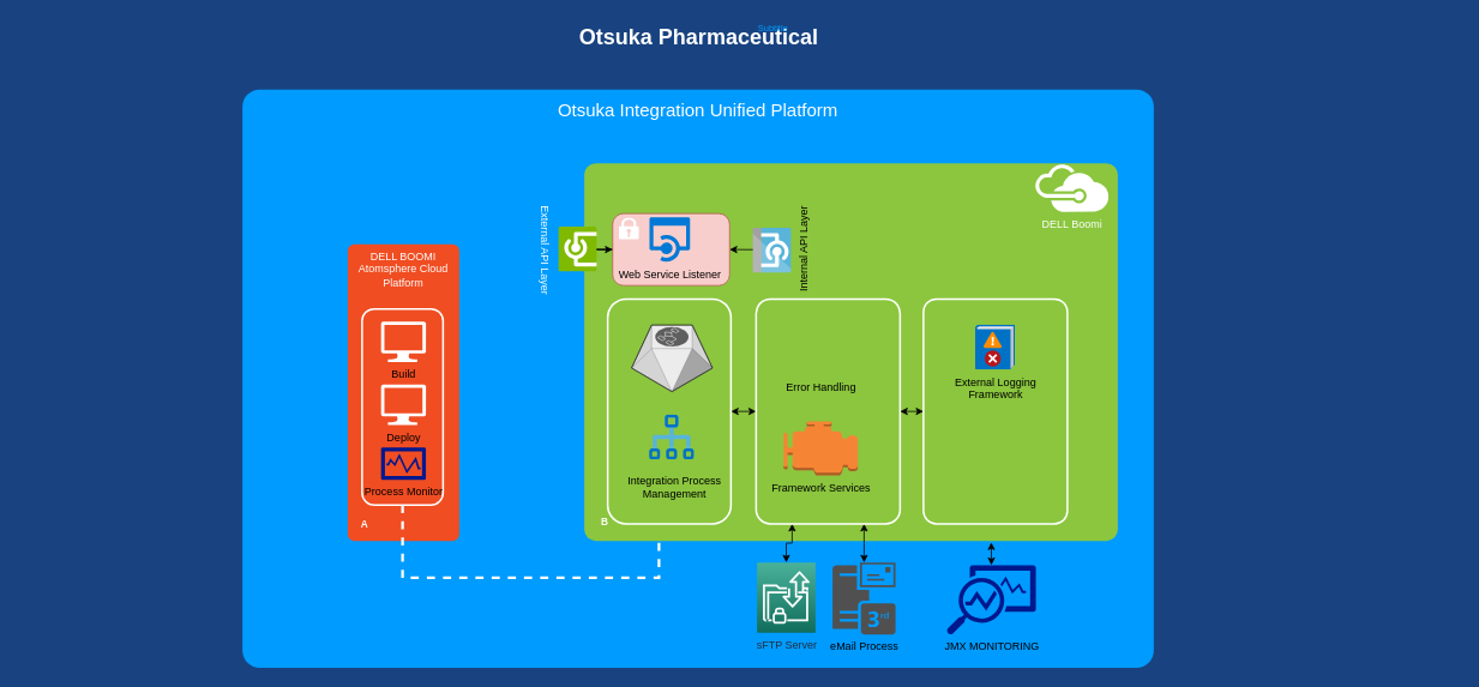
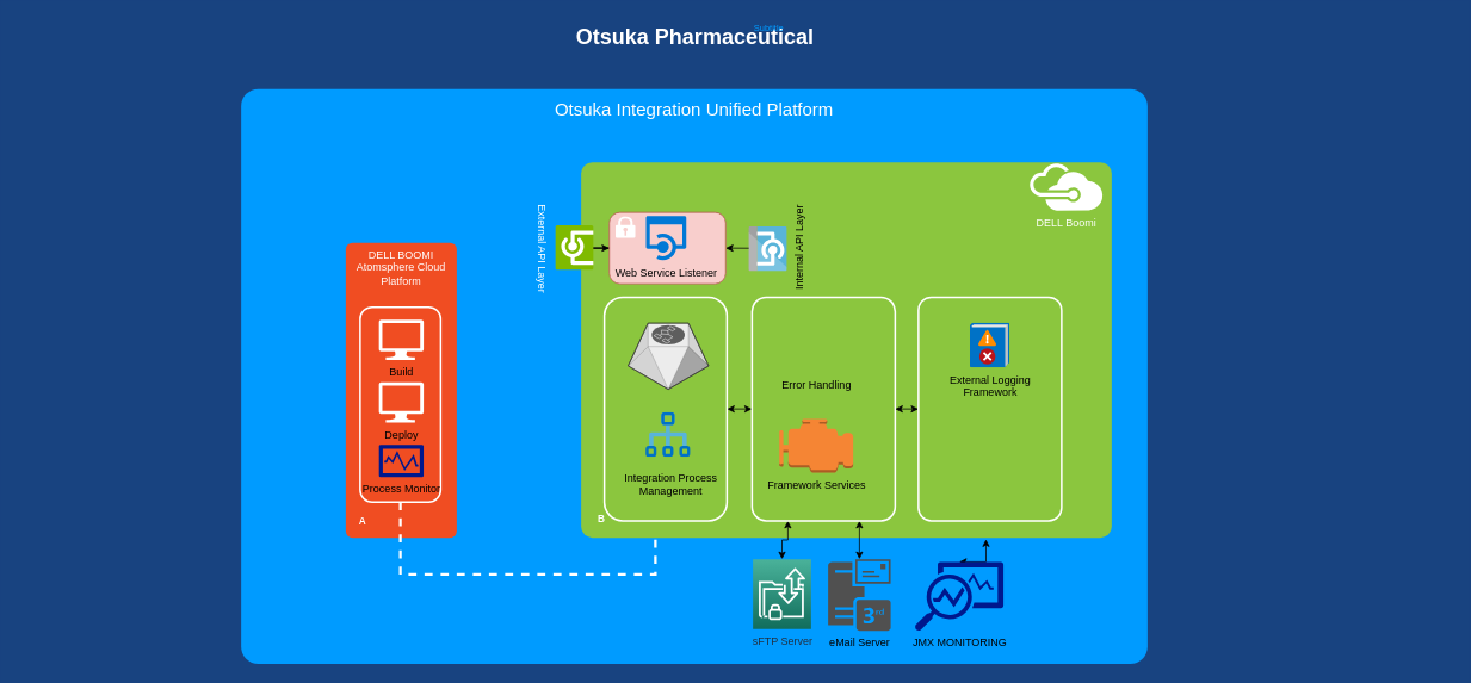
- <mxCell id="39" value="JMX MONITORING" style="aspect=fixed;pointerEvents=1;shadow=0;dashed=0;html=1;strokeColor=none;labelPosition=center;verticalLabelPosition=bottom;verticalAlign=top;align=center;shape=mxgraph.mscae.enterprise.monitor_running_apps;fillColor=#00188D;" vertex="1" parent="1"><mxGeometry x="1052" y="628" width="99" height="77" as="geometry" /></mxCell>
+ <mxCell id="39" value="JMX MONITORING" style="aspect=fixed;pointerEvents=1;shadow=0;dashed=0;html=1;strokeColor=none;labelPosition=center;verticalLabelPosition=bottom;verticalAlign=top;align=center;shape=mxgraph.mscae.enterprise.monitor_running_apps;fillColor=#00188D;" vertex="1" parent="1"><mxGeometry x="1022" y="628" width="99" height="77" as="geometry" /></mxCell>
- <mxCell id="36" value="eMail Process" style="pointerEvents=1;shadow=0;dashed=0;html=1;strokeColor=none;fillColor=#505050;labelPosition=center;verticalLabelPosition=bottom;verticalAlign=top;outlineConnect=0;align=center;shape=mxgraph.office.servers.3rd_party_mail_server;labelBackgroundColor=none;fontColor=#000000;" parent="1" vertex="1"><mxGeometry x="925" y="625" width="70" height="80" as="geometry" /></mxCell>
+ <mxCell id="36" value="eMail Server" style="pointerEvents=1;shadow=0;dashed=0;html=1;strokeColor=none;fillColor=#505050;labelPosition=center;verticalLabelPosition=bottom;verticalAlign=top;outlineConnect=0;align=center;shape=mxgraph.office.servers.3rd_party_mail_server;labelBackgroundColor=none;fontColor=#000000;" parent="1" vertex="1"><mxGeometry x="925" y="625" width="70" height="80" as="geometry" /></mxCell>
